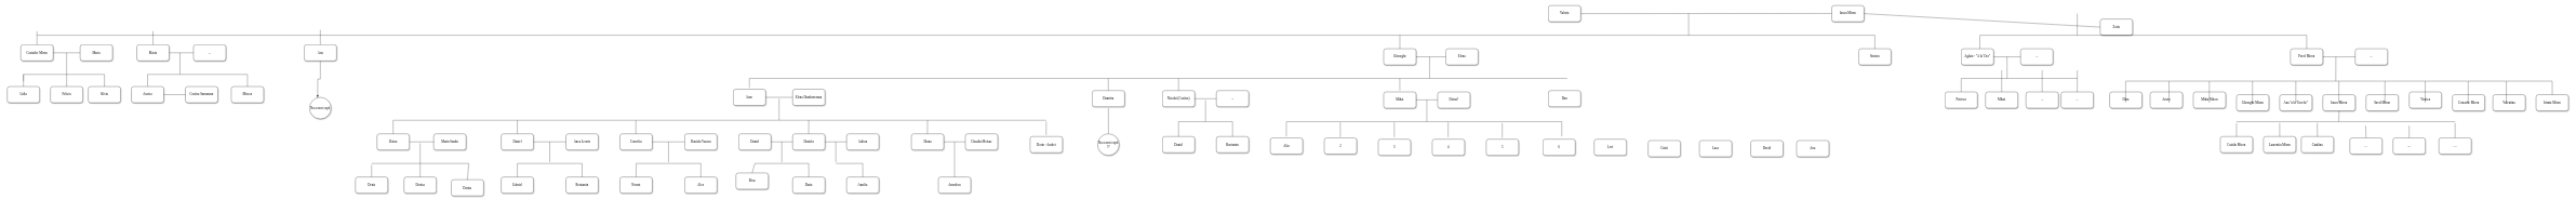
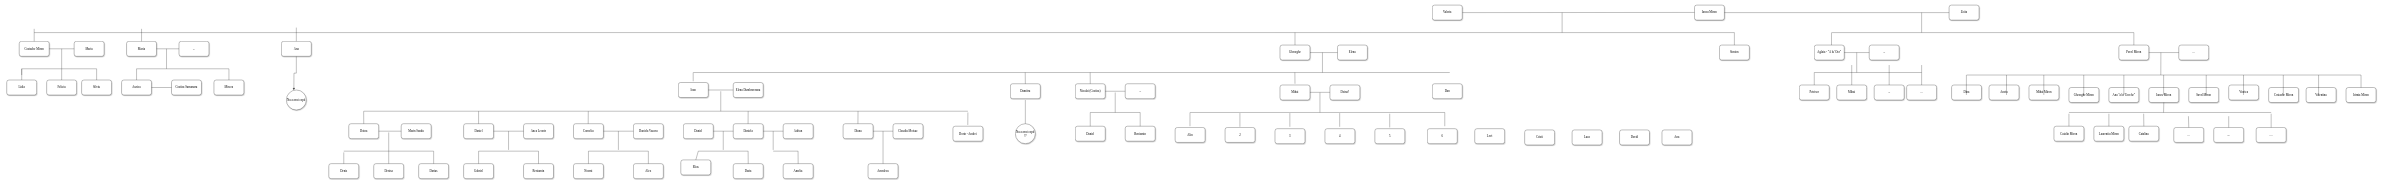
- <mxCell id="3" value="&lt;span&gt;Zoita&lt;/span&gt;" style="whiteSpace=wrap;html=1;rounded=1;shadow=1;labelBackgroundColor=none;strokeWidth=1;fontFamily=Verdana;fontSize=12;align=center;" parent="1" vertex="1"><mxGeometry x="7775" y="70" width="120" height="60" as="geometry" /></mxCell>
+ <mxCell id="3" value="&lt;span&gt;Zoita&lt;/span&gt;" style="whiteSpace=wrap;html=1;rounded=1;shadow=1;labelBackgroundColor=none;strokeWidth=1;fontFamily=Verdana;fontSize=12;align=center;" parent="1" vertex="1"><mxGeometry x="7800" y="20" width="120" height="60" as="geometry" /></mxCell>
- <mxCell id="119" value="Darius" style="whiteSpace=wrap;html=1;rounded=1;shadow=1;labelBackgroundColor=none;strokeWidth=1;fontFamily=Verdana;fontSize=12;align=center;" vertex="1" parent="1"><mxGeometry x="1665" y="665" width="120" height="60" as="geometry" /></mxCell>
+ <mxCell id="119" value="Darius" style="whiteSpace=wrap;html=1;rounded=1;shadow=1;labelBackgroundColor=none;strokeWidth=1;fontFamily=Verdana;fontSize=12;align=center;" vertex="1" parent="1"><mxGeometry x="1670" y="655" width="120" height="60" as="geometry" /></mxCell>
